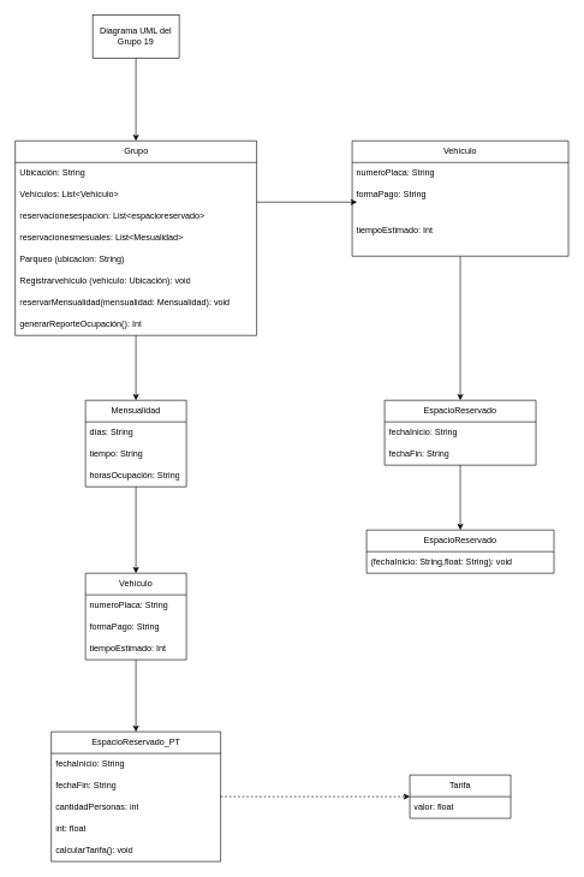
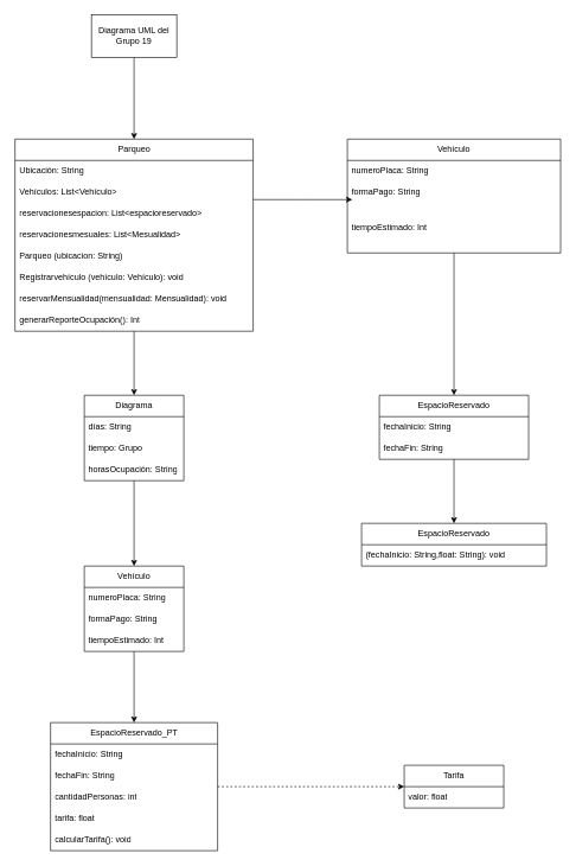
- <mxCell id="3" value="Grupo" style="swimlane;fontStyle=0;childLayout=stackLayout;horizontal=1;startSize=30;horizontalStack=0;resizeParent=1;resizeParentMax=0;resizeLast=0;collapsible=1;marginBottom=0;whiteSpace=wrap;html=1;" parent="1" vertex="1"><mxGeometry x="20.5" y="195" width="335" height="270" as="geometry" /></mxCell>
+ <mxCell id="3" value="Parqueo" style="swimlane;fontStyle=0;childLayout=stackLayout;horizontal=1;startSize=30;horizontalStack=0;resizeParent=1;resizeParentMax=0;resizeLast=0;collapsible=1;marginBottom=0;whiteSpace=wrap;html=1;" parent="1" vertex="1"><mxGeometry x="20.5" y="195" width="335" height="270" as="geometry" /></mxCell>
- <mxCell id="9" value="Registrarvehículo (vehículo: Ubicación): void" style="text;strokeColor=none;fillColor=none;align=left;verticalAlign=middle;spacingLeft=4;spacingRight=4;overflow=hidden;points=[[0,0.5],[1,0.5]];portConstraint=eastwest;rotatable=0;whiteSpace=wrap;html=1;" vertex="1" parent="3"><mxGeometry y="180" width="335" height="30" as="geometry" /></mxCell>
+ <mxCell id="9" value="Registrarvehículo (vehículo: Vehículo): void" style="text;strokeColor=none;fillColor=none;align=left;verticalAlign=middle;spacingLeft=4;spacingRight=4;overflow=hidden;points=[[0,0.5],[1,0.5]];portConstraint=eastwest;rotatable=0;whiteSpace=wrap;html=1;" vertex="1" parent="3"><mxGeometry y="180" width="335" height="30" as="geometry" /></mxCell>
- <mxCell id="25" value="Mensualidad" style="swimlane;fontStyle=0;childLayout=stackLayout;horizontal=1;startSize=30;horizontalStack=0;resizeParent=1;resizeParentMax=0;resizeLast=0;collapsible=1;marginBottom=0;whiteSpace=wrap;html=1;" vertex="1" parent="1"><mxGeometry x="118" y="555" width="140" height="120" as="geometry" /></mxCell>
+ <mxCell id="25" value="Diagrama" style="swimlane;fontStyle=0;childLayout=stackLayout;horizontal=1;startSize=30;horizontalStack=0;resizeParent=1;resizeParentMax=0;resizeLast=0;collapsible=1;marginBottom=0;whiteSpace=wrap;html=1;" vertex="1" parent="1"><mxGeometry x="118" y="555" width="140" height="120" as="geometry" /></mxCell>
- <mxCell id="27" value="tiempo: String" style="text;strokeColor=none;fillColor=none;align=left;verticalAlign=middle;spacingLeft=4;spacingRight=4;overflow=hidden;points=[[0,0.5],[1,0.5]];portConstraint=eastwest;rotatable=0;whiteSpace=wrap;html=1;" vertex="1" parent="25"><mxGeometry y="60" width="140" height="30" as="geometry" /></mxCell>
+ <mxCell id="27" value="tiempo: Grupo" style="text;strokeColor=none;fillColor=none;align=left;verticalAlign=middle;spacingLeft=4;spacingRight=4;overflow=hidden;points=[[0,0.5],[1,0.5]];portConstraint=eastwest;rotatable=0;whiteSpace=wrap;html=1;" vertex="1" parent="25"><mxGeometry y="60" width="140" height="30" as="geometry" /></mxCell>
- <mxCell id="41" value="int: float" style="text;strokeColor=none;fillColor=none;align=left;verticalAlign=middle;spacingLeft=4;spacingRight=4;overflow=hidden;points=[[0,0.5],[1,0.5]];portConstraint=eastwest;rotatable=0;whiteSpace=wrap;html=1;" vertex="1" parent="37"><mxGeometry y="120" width="235" height="30" as="geometry" /></mxCell>
+ <mxCell id="41" value="tarifa: float" style="text;strokeColor=none;fillColor=none;align=left;verticalAlign=middle;spacingLeft=4;spacingRight=4;overflow=hidden;points=[[0,0.5],[1,0.5]];portConstraint=eastwest;rotatable=0;whiteSpace=wrap;html=1;" vertex="1" parent="37"><mxGeometry y="120" width="235" height="30" as="geometry" /></mxCell>
